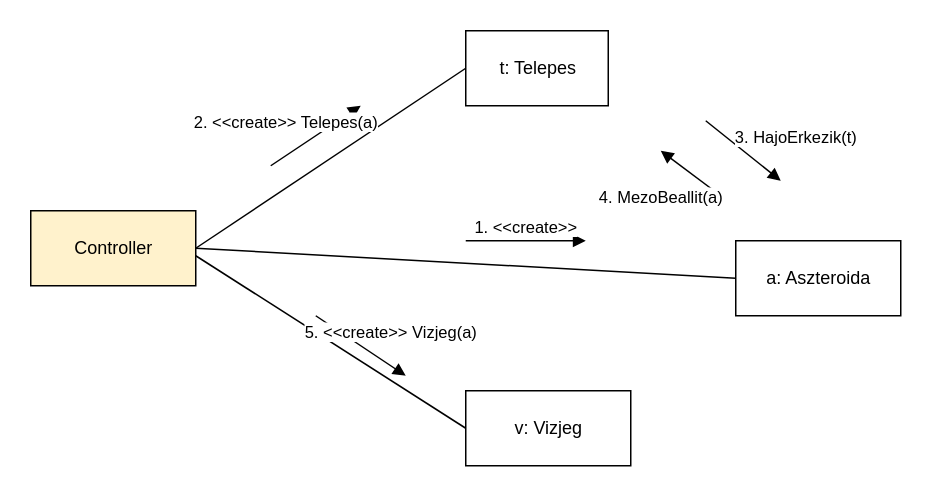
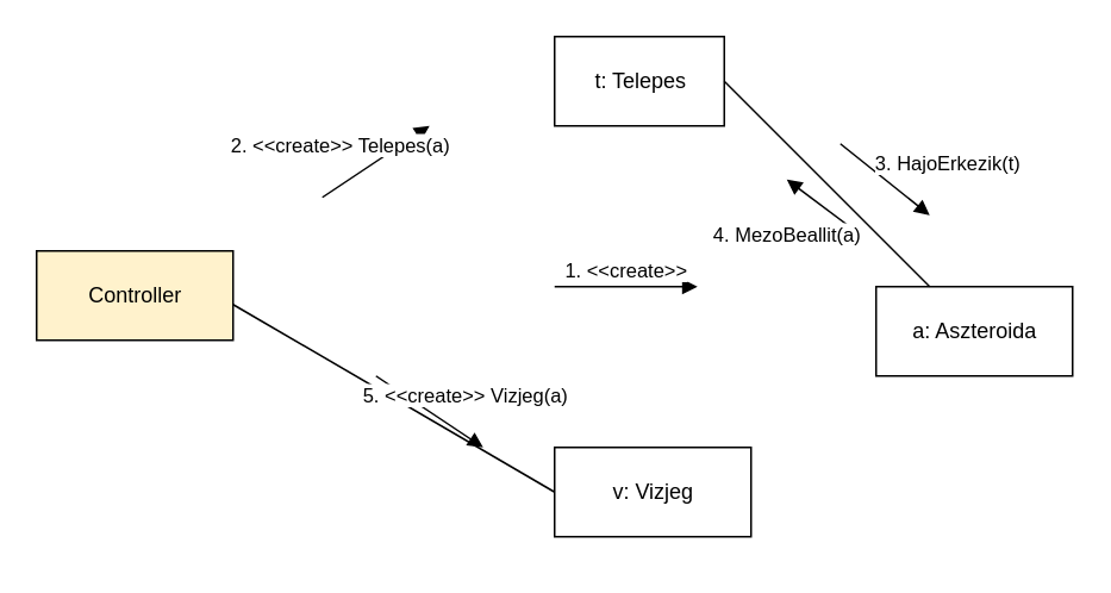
+ <mxCell id="11" value="" style="endArrow=none;html=1;entryX=1;entryY=0.5;entryDx=0;entryDy=0;" parent="1" source="4" target="3" edge="1"><mxGeometry width="50" height="50" relative="1" as="geometry"><mxPoint x="510" y="130" as="sourcePoint" /><mxPoint x="560" y="80" as="targetPoint" /></mxGeometry></mxCell>
- <mxCell id="6" value="" style="endArrow=none;html=1;entryX=0;entryY=0.5;entryDx=0;entryDy=0;exitX=1;exitY=0.5;exitDx=0;exitDy=0;" parent="1" source="2" target="3" edge="1"><mxGeometry width="50" height="50" relative="1" as="geometry"><mxPoint x="180" y="110" as="sourcePoint" /><mxPoint x="230" y="60" as="targetPoint" /></mxGeometry></mxCell>
- <mxCell id="7" value="" style="endArrow=none;html=1;exitX=1;exitY=0.5;exitDx=0;exitDy=0;entryX=0;entryY=0.5;entryDx=0;entryDy=0;" parent="1" source="2" target="4" edge="1"><mxGeometry width="50" height="50" relative="1" as="geometry"><mxPoint x="200" y="200" as="sourcePoint" /><mxPoint x="250" y="150" as="targetPoint" /></mxGeometry></mxCell>
- <mxCell id="5" value="v: Vizjeg" style="html=1;" parent="1" vertex="1"><mxGeometry x="310" y="260" width="110" height="50" as="geometry" /></mxCell>
+ <mxCell id="5" value="v: Vizjeg" style="html=1;" parent="1" vertex="1"><mxGeometry x="310" y="250" width="110" height="50" as="geometry" /></mxCell>
